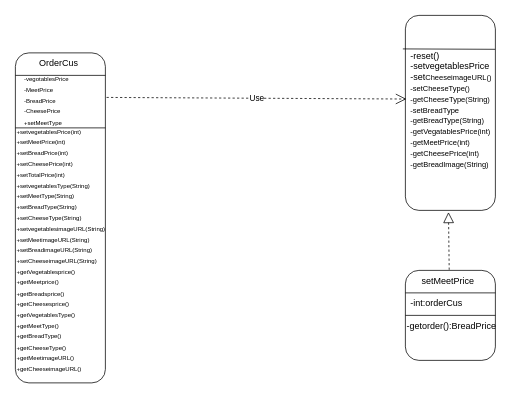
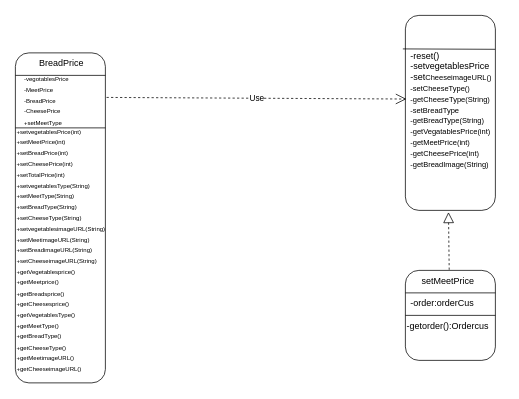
- <mxCell id="10" value="OrderCus" style="text;whiteSpace=wrap;html=1;" parent="1" vertex="1"><mxGeometry x="50" y="70" width="110" height="40" as="geometry" /></mxCell>
+ <mxCell id="10" value="BreadPrice" style="text;whiteSpace=wrap;html=1;" parent="1" vertex="1"><mxGeometry x="50" y="70" width="110" height="40" as="geometry" /></mxCell>
- <mxCell id="13" value="-int:orderCus" style="text;whiteSpace=wrap;html=1;" parent="1" vertex="1"><mxGeometry x="545" y="390" width="90" height="40" as="geometry" /></mxCell>
+ <mxCell id="13" value="-order:orderCus" style="text;whiteSpace=wrap;html=1;" parent="1" vertex="1"><mxGeometry x="545" y="390" width="90" height="40" as="geometry" /></mxCell>
- <mxCell id="14" value="-getorder():BreadPrice" style="text;whiteSpace=wrap;html=1;" parent="1" vertex="1"><mxGeometry x="540" y="420" width="130" height="40" as="geometry" /></mxCell>
+ <mxCell id="14" value="-getorder():Ordercus" style="text;whiteSpace=wrap;html=1;" parent="1" vertex="1"><mxGeometry x="540" y="420" width="130" height="40" as="geometry" /></mxCell>
